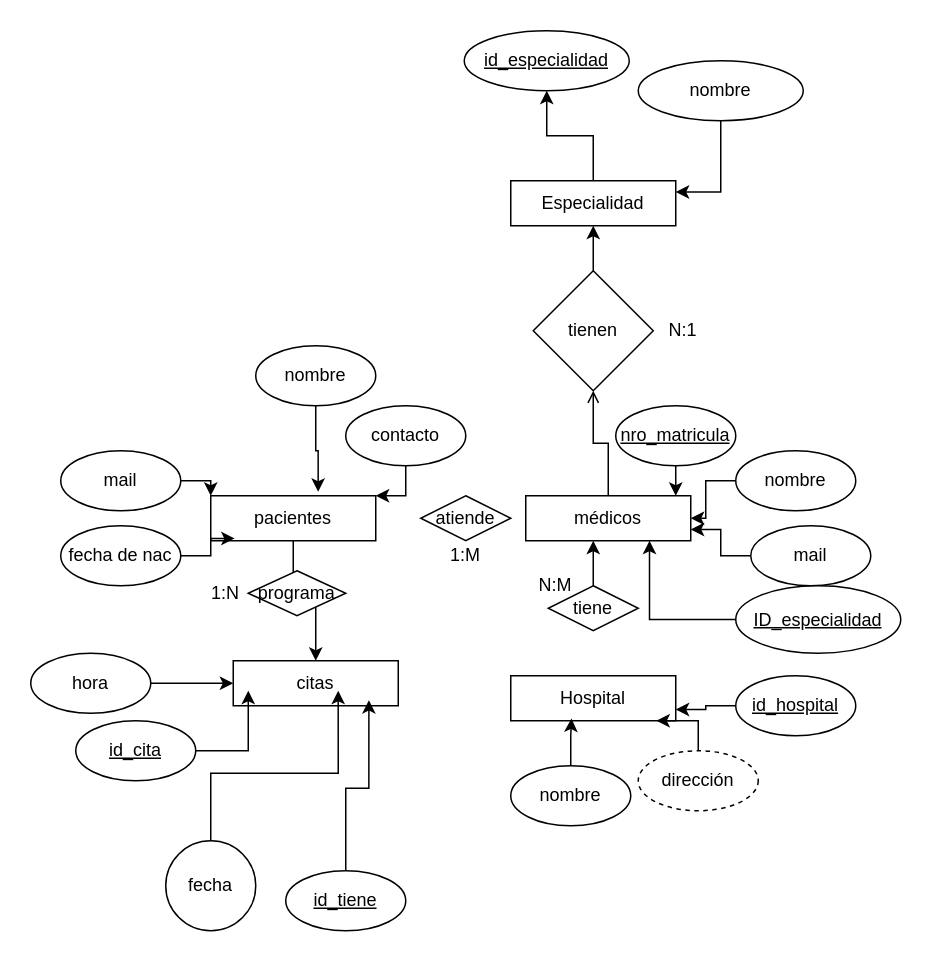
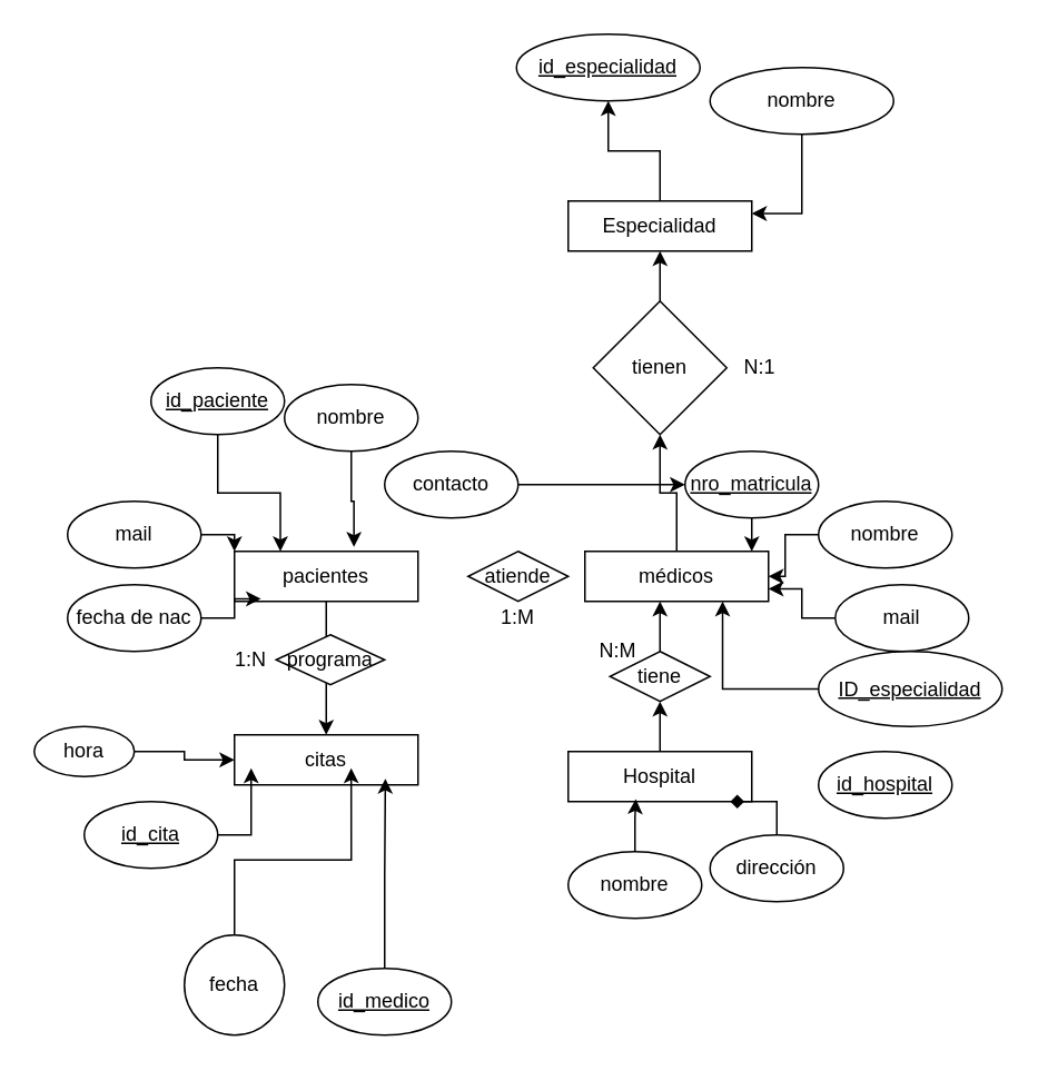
+ <mxCell id="27" value="&lt;u&gt;id_paciente&lt;/u&gt;" style="ellipse;whiteSpace=wrap;html=1;" vertex="1" parent="1"><mxGeometry x="90" y="220" width="80" height="40" as="geometry" /></mxCell>
- <mxCell id="4" style="edgeStyle=orthogonalEdgeStyle;rounded=0;orthogonalLoop=1;jettySize=auto;html=1;entryX=0.5;entryY=1;entryDx=0;entryDy=0;endArrow=open;" edge="1" parent="1" source="5" target="50"><mxGeometry relative="1" as="geometry" /></mxCell>
+ <mxCell id="4" style="edgeStyle=orthogonalEdgeStyle;rounded=0;orthogonalLoop=1;jettySize=auto;html=1;entryX=0.5;entryY=1;entryDx=0;entryDy=0;" edge="1" parent="1" source="5" target="50"><mxGeometry relative="1" as="geometry" /></mxCell>
+ <mxCell id="26" style="edgeStyle=orthogonalEdgeStyle;rounded=0;orthogonalLoop=1;jettySize=auto;html=1;entryX=0.25;entryY=0;entryDx=0;entryDy=0;" edge="1" parent="1" source="27" target="3"><mxGeometry relative="1" as="geometry" /></mxCell>
- <mxCell id="32" style="edgeStyle=orthogonalEdgeStyle;rounded=0;orthogonalLoop=1;jettySize=auto;html=1;entryX=1;entryY=0;entryDx=0;entryDy=0;" edge="1" parent="1" source="33" target="3"><mxGeometry relative="1" as="geometry" /></mxCell>
+ <mxCell id="32" style="edgeStyle=orthogonalEdgeStyle;rounded=0;orthogonalLoop=1;jettySize=auto;html=1;" edge="1" parent="1" source="33" target="11"><mxGeometry relative="1" as="geometry" /></mxCell>
+ <mxCell id="18" value="" style="edgeStyle=orthogonalEdgeStyle;rounded=0;orthogonalLoop=1;jettySize=auto;html=1;" edge="1" parent="1" source="16" target="19"><mxGeometry relative="1" as="geometry"><mxPoint x="395" y="440" as="sourcePoint" /><mxPoint x="395" y="360" as="targetPoint" /></mxGeometry></mxCell>
- <mxCell id="39" value="hora" style="ellipse;whiteSpace=wrap;html=1;" vertex="1" parent="1"><mxGeometry x="20" y="435" width="80" height="40" as="geometry" /></mxCell>
+ <mxCell id="39" value="hora" style="ellipse;whiteSpace=wrap;html=1;" vertex="1" parent="1"><mxGeometry x="20" y="435" width="60" height="30" as="geometry" /></mxCell>
- <mxCell id="6" value="citas" style="rounded=0;whiteSpace=wrap;html=1;" vertex="1" parent="1"><mxGeometry x="155" y="440" width="110" height="30" as="geometry" /></mxCell>
+ <mxCell id="6" value="citas" style="rounded=0;whiteSpace=wrap;html=1;" vertex="1" parent="1"><mxGeometry x="140" y="440" width="110" height="30" as="geometry" /></mxCell>
- <mxCell id="20" style="edgeStyle=orthogonalEdgeStyle;rounded=0;orthogonalLoop=1;jettySize=auto;html=1;entryX=1;entryY=0.75;entryDx=0;entryDy=0;" edge="1" parent="1" source="21" target="16"><mxGeometry relative="1" as="geometry" /></mxCell>
- <mxCell id="24" style="edgeStyle=orthogonalEdgeStyle;rounded=0;orthogonalLoop=1;jettySize=auto;html=1;entryX=0.883;entryY=0.986;entryDx=0;entryDy=0;entryPerimeter=0;" edge="1" parent="1" source="22" target="16"><mxGeometry relative="1" as="geometry" /></mxCell>
+ <mxCell id="24" style="edgeStyle=orthogonalEdgeStyle;rounded=0;orthogonalLoop=1;jettySize=auto;html=1;entryX=0.883;entryY=0.986;entryDx=0;entryDy=0;entryPerimeter=0;endArrow=diamond;" edge="1" parent="1" source="22" target="16"><mxGeometry relative="1" as="geometry" /></mxCell>
- <mxCell id="22" value="dirección" style="ellipse;whiteSpace=wrap;html=1;dashed=1;" vertex="1" parent="1"><mxGeometry x="425" y="500" width="80" height="40" as="geometry" /></mxCell>
+ <mxCell id="22" value="dirección" style="ellipse;whiteSpace=wrap;html=1;" vertex="1" parent="1"><mxGeometry x="425" y="500" width="80" height="40" as="geometry" /></mxCell>
- <mxCell id="40" value="&lt;u&gt;id_tiene&lt;/u&gt;" style="ellipse;whiteSpace=wrap;html=1;" vertex="1" parent="1"><mxGeometry x="190" y="580" width="80" height="40" as="geometry" /></mxCell>
+ <mxCell id="40" value="&lt;u&gt;id_medico&lt;/u&gt;" style="ellipse;whiteSpace=wrap;html=1;" vertex="1" parent="1"><mxGeometry x="190" y="580" width="80" height="40" as="geometry" /></mxCell>
